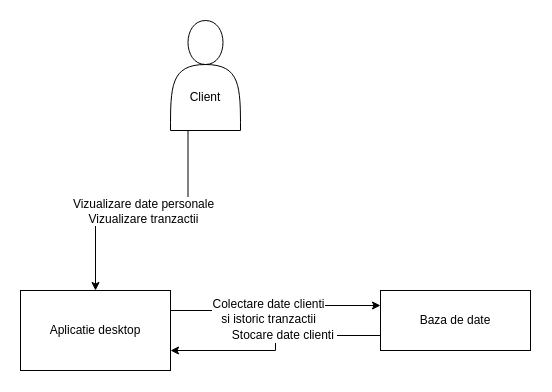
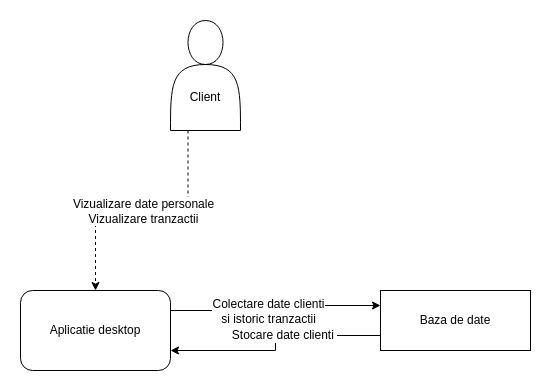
- <mxCell id="2" style="edgeStyle=orthogonalEdgeStyle;rounded=0;orthogonalLoop=1;jettySize=auto;html=1;exitX=0.25;exitY=1;exitDx=0;exitDy=0;entryX=0.5;entryY=0;entryDx=0;entryDy=0;" edge="1" parent="1" source="4" target="7"><mxGeometry relative="1" as="geometry" /></mxCell>
+ <mxCell id="2" style="edgeStyle=orthogonalEdgeStyle;rounded=0;orthogonalLoop=1;jettySize=auto;html=1;exitX=0.25;exitY=1;exitDx=0;exitDy=0;entryX=0.5;entryY=0;entryDx=0;entryDy=0;dashed=1;" edge="1" parent="1" source="4" target="7"><mxGeometry relative="1" as="geometry" /></mxCell>
- <mxCell id="7" value="Aplicatie desktop" style="rounded=0;whiteSpace=wrap;html=1;" vertex="1" parent="1"><mxGeometry x="20" y="290" width="150" height="80" as="geometry" /></mxCell>
+ <mxCell id="7" value="Aplicatie desktop" style="whiteSpace=wrap;html=1;rounded=1;" vertex="1" parent="1"><mxGeometry x="20" y="290" width="150" height="80" as="geometry" /></mxCell>
